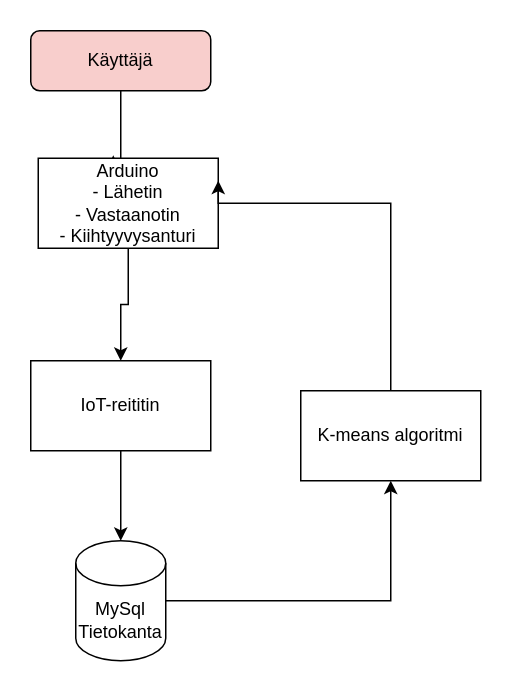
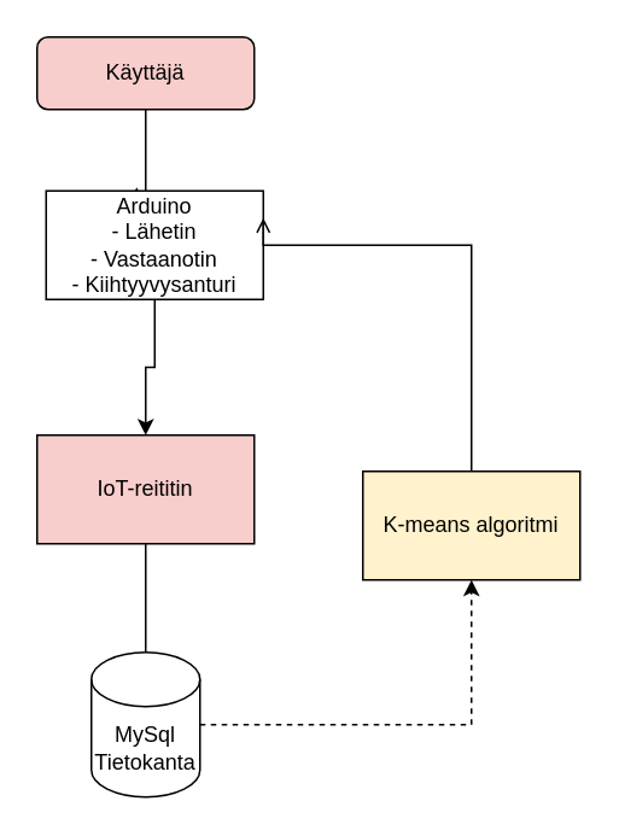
- <mxCell id="10" style="edgeStyle=orthogonalEdgeStyle;rounded=0;orthogonalLoop=1;jettySize=auto;html=1;entryX=1;entryY=0.25;entryDx=0;entryDy=0;" edge="1" parent="1" source="11" target="7"><mxGeometry relative="1" as="geometry"><mxPoint x="260" y="140" as="targetPoint" /><Array as="points"><mxPoint x="260" y="135" /></Array></mxGeometry></mxCell>
+ <mxCell id="10" style="edgeStyle=orthogonalEdgeStyle;rounded=0;orthogonalLoop=1;jettySize=auto;html=1;entryX=1;entryY=0.25;entryDx=0;entryDy=0;endArrow=open;" edge="1" parent="1" source="11" target="7"><mxGeometry relative="1" as="geometry"><mxPoint x="260" y="140" as="targetPoint" /><Array as="points"><mxPoint x="260" y="135" /></Array></mxGeometry></mxCell>
- <mxCell id="9" value="IoT-reititin" style="rounded=0;whiteSpace=wrap;html=1;" vertex="1" parent="1"><mxGeometry x="20" y="240" width="120" height="60" as="geometry" /></mxCell>
+ <mxCell id="9" value="IoT-reititin" style="rounded=0;whiteSpace=wrap;html=1;fillColor=#f8cecc;" vertex="1" parent="1"><mxGeometry x="20" y="240" width="120" height="60" as="geometry" /></mxCell>
- <mxCell id="11" value="K-means algoritmi" style="rounded=0;whiteSpace=wrap;html=1;" vertex="1" parent="1"><mxGeometry x="200" y="260" width="120" height="60" as="geometry" /></mxCell>
+ <mxCell id="11" value="K-means algoritmi" style="rounded=0;whiteSpace=wrap;html=1;fillColor=#fff2cc;" vertex="1" parent="1"><mxGeometry x="200" y="260" width="120" height="60" as="geometry" /></mxCell>
- <mxCell id="8" style="edgeStyle=orthogonalEdgeStyle;rounded=0;orthogonalLoop=1;jettySize=auto;html=1;" edge="1" parent="1" source="9" target="5"><mxGeometry relative="1" as="geometry" /></mxCell>
+ <mxCell id="8" style="edgeStyle=orthogonalEdgeStyle;rounded=0;orthogonalLoop=1;jettySize=auto;html=1;endArrow=none;" edge="1" parent="1" source="9" target="5"><mxGeometry relative="1" as="geometry" /></mxCell>
- <mxCell id="4" style="edgeStyle=orthogonalEdgeStyle;rounded=0;orthogonalLoop=1;jettySize=auto;html=1;entryX=0.5;entryY=1;entryDx=0;entryDy=0;" edge="1" parent="1" source="5" target="11"><mxGeometry relative="1" as="geometry"><mxPoint x="260" y="400" as="targetPoint" /></mxGeometry></mxCell>
+ <mxCell id="4" style="edgeStyle=orthogonalEdgeStyle;rounded=0;orthogonalLoop=1;jettySize=auto;html=1;entryX=0.5;entryY=1;entryDx=0;entryDy=0;dashed=1;" edge="1" parent="1" source="5" target="11"><mxGeometry relative="1" as="geometry"><mxPoint x="260" y="400" as="targetPoint" /></mxGeometry></mxCell>
